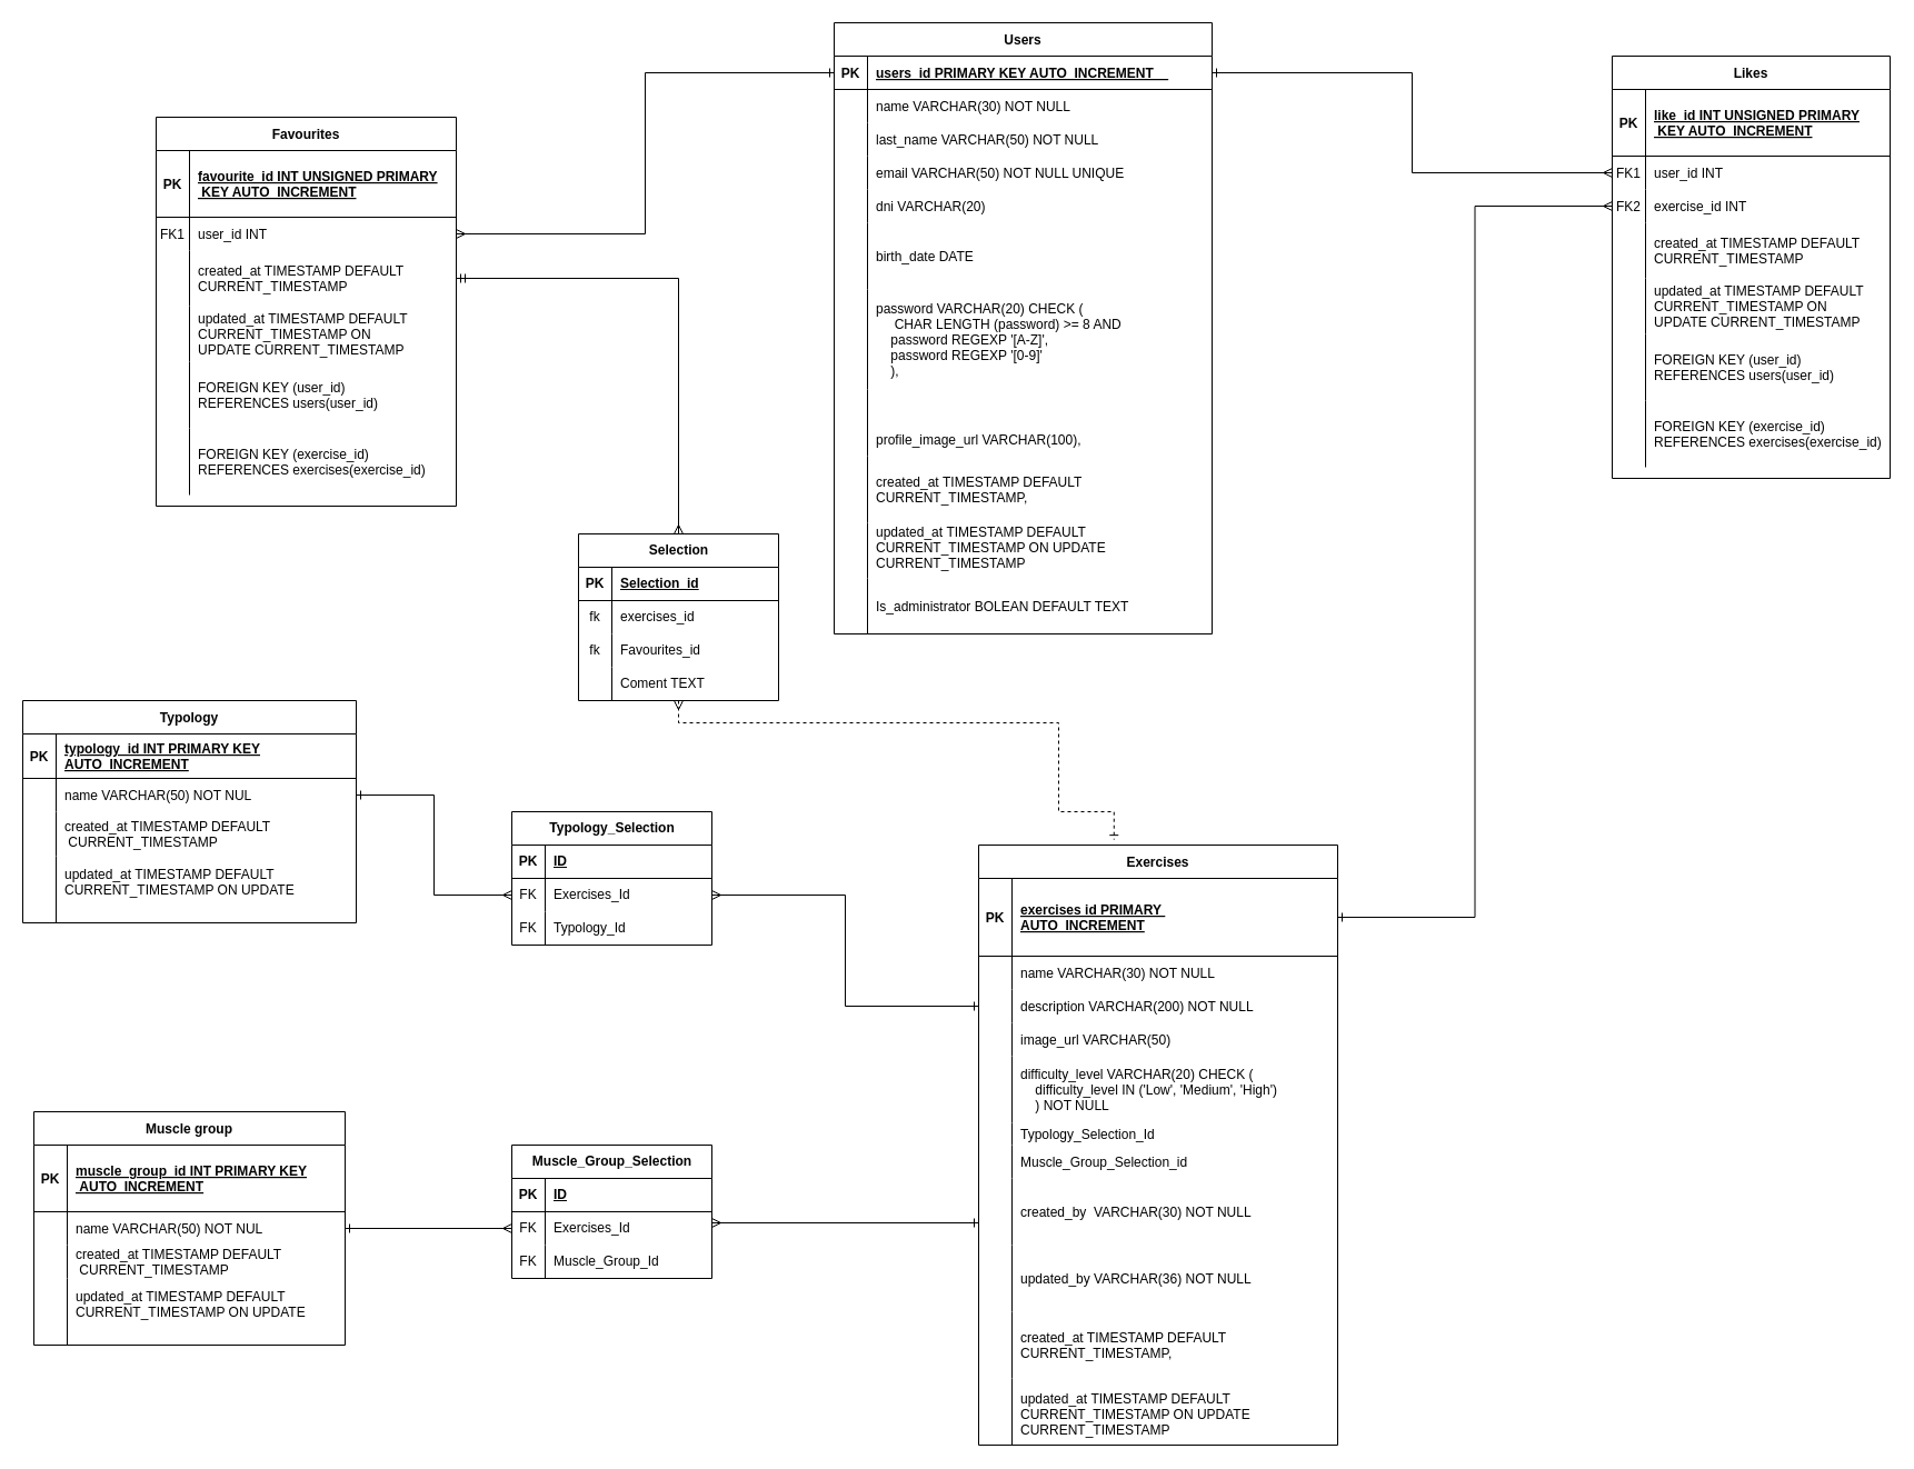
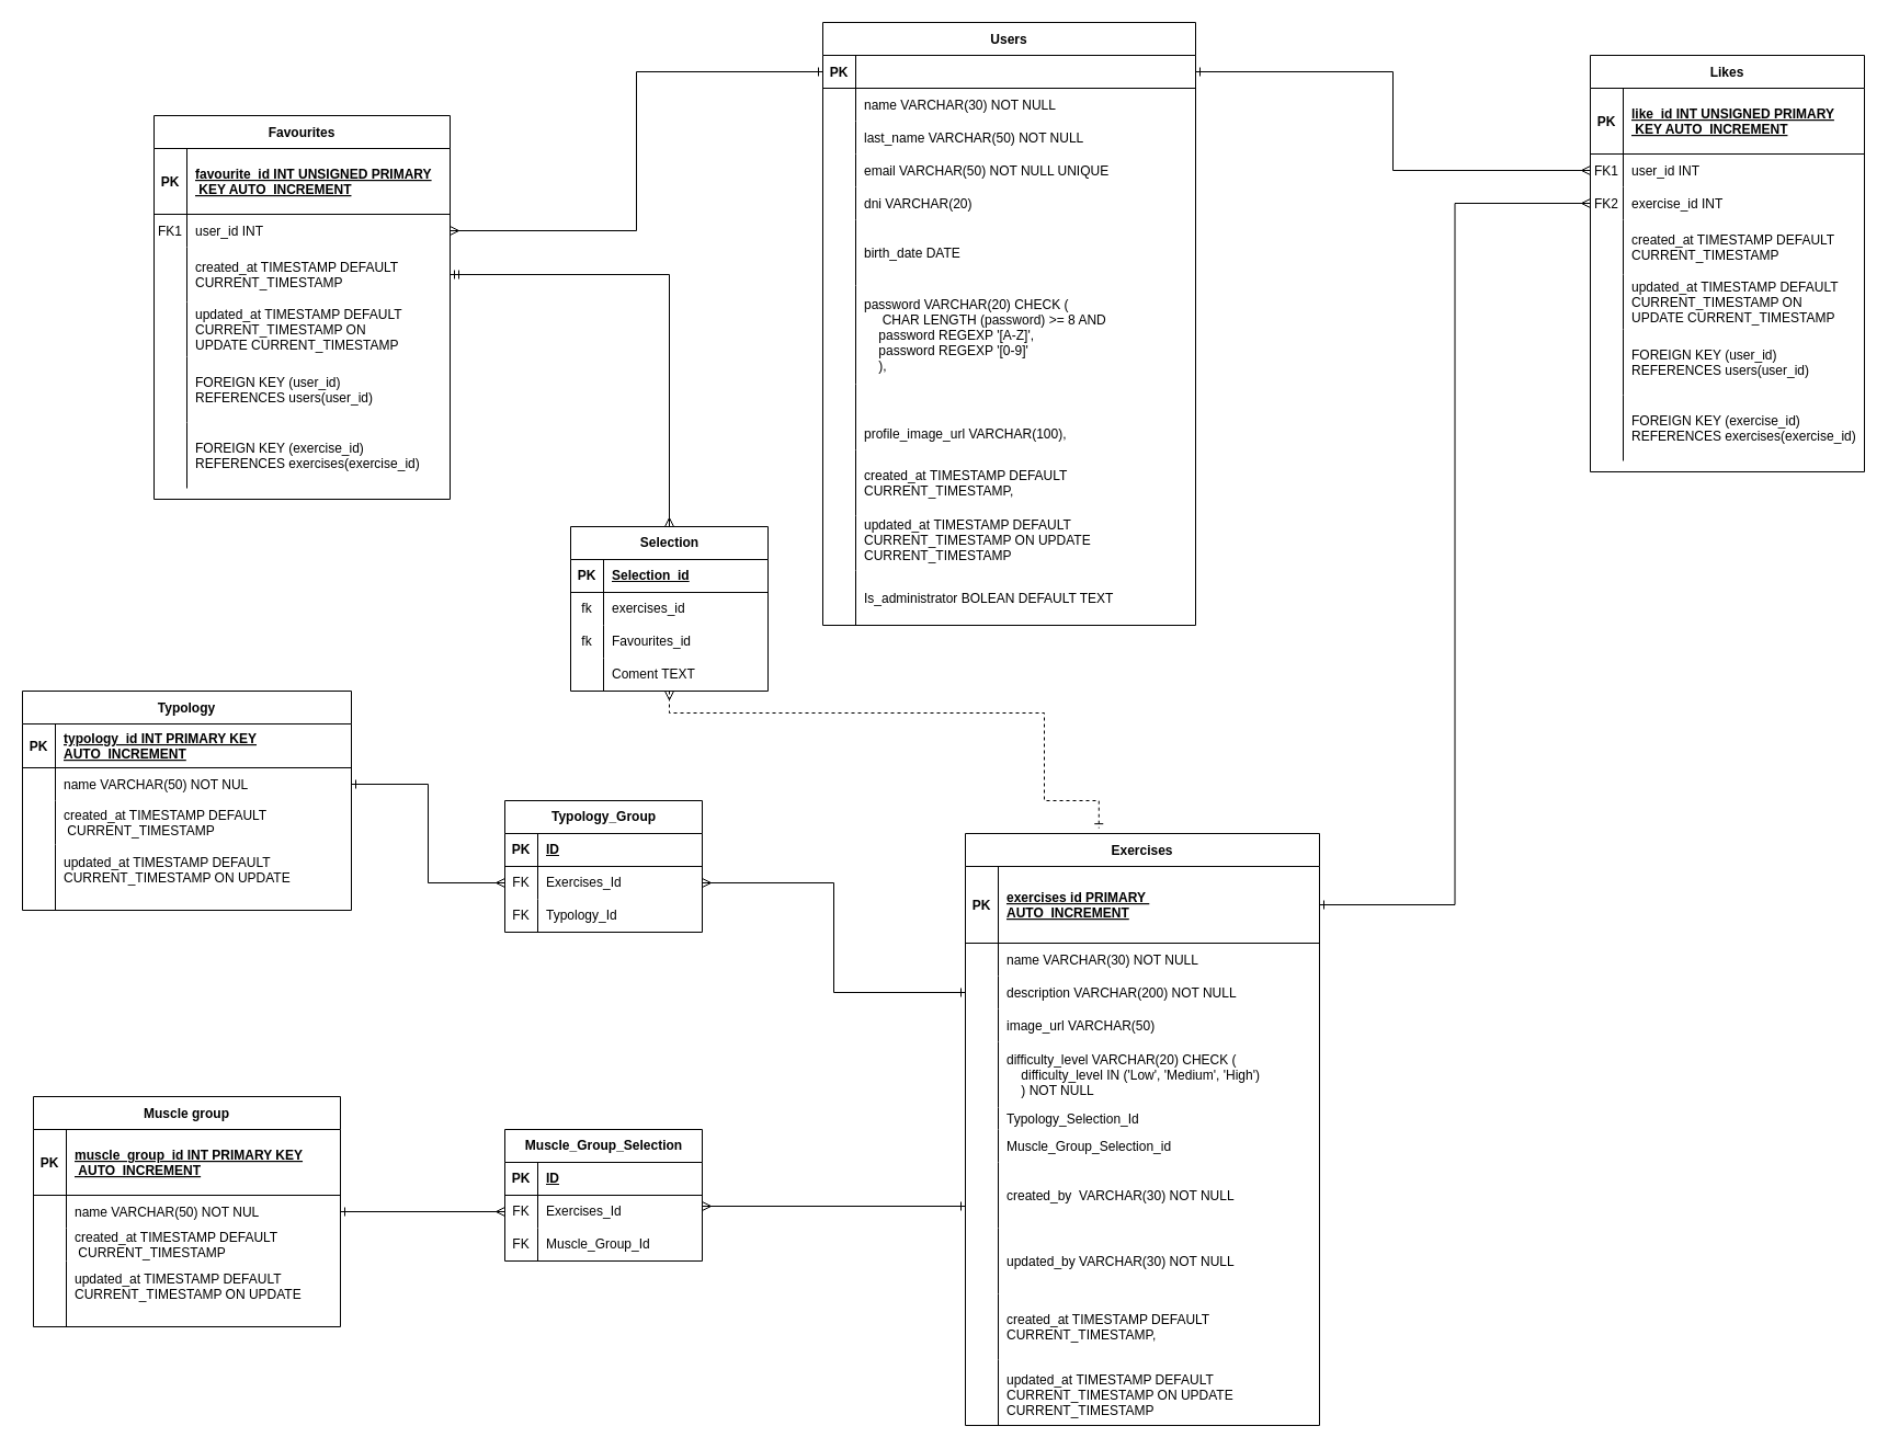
- <mxCell id="87" value="users_id PRIMARY KEY AUTO_INCREMENT    " style="shape=partialRectangle;overflow=hidden;connectable=0;fillColor=none;top=0;left=0;bottom=0;right=0;align=left;spacingLeft=6;fontStyle=5;" parent="85" vertex="1"><mxGeometry x="30" width="310" height="30" as="geometry"><mxRectangle width="310" height="30" as="alternateBounds" /></mxGeometry></mxCell>
- <mxCell id="167" value="Typology_Selection" style="shape=table;startSize=30;container=1;collapsible=1;childLayout=tableLayout;fixedRows=1;rowLines=0;fontStyle=1;align=center;resizeLast=1;html=1;" vertex="1" parent="1"><mxGeometry x="460" y="730" width="180" height="120" as="geometry" /></mxCell>
+ <mxCell id="167" value="Typology_Group" style="shape=table;startSize=30;container=1;collapsible=1;childLayout=tableLayout;fixedRows=1;rowLines=0;fontStyle=1;align=center;resizeLast=1;html=1;" vertex="1" parent="1"><mxGeometry x="460" y="730" width="180" height="120" as="geometry" /></mxCell>
- <mxCell id="29" value="updated_by VARCHAR(36) NOT NULL" style="shape=partialRectangle;overflow=hidden;connectable=0;fillColor=none;top=0;left=0;bottom=0;right=0;align=left;spacingLeft=6;" vertex="1" parent="27"><mxGeometry x="30" width="293" height="60" as="geometry"><mxRectangle width="293" height="60" as="alternateBounds" /></mxGeometry></mxCell>
+ <mxCell id="29" value="updated_by VARCHAR(30) NOT NULL" style="shape=partialRectangle;overflow=hidden;connectable=0;fillColor=none;top=0;left=0;bottom=0;right=0;align=left;spacingLeft=6;" vertex="1" parent="27"><mxGeometry x="30" width="293" height="60" as="geometry"><mxRectangle width="293" height="60" as="alternateBounds" /></mxGeometry></mxCell>
